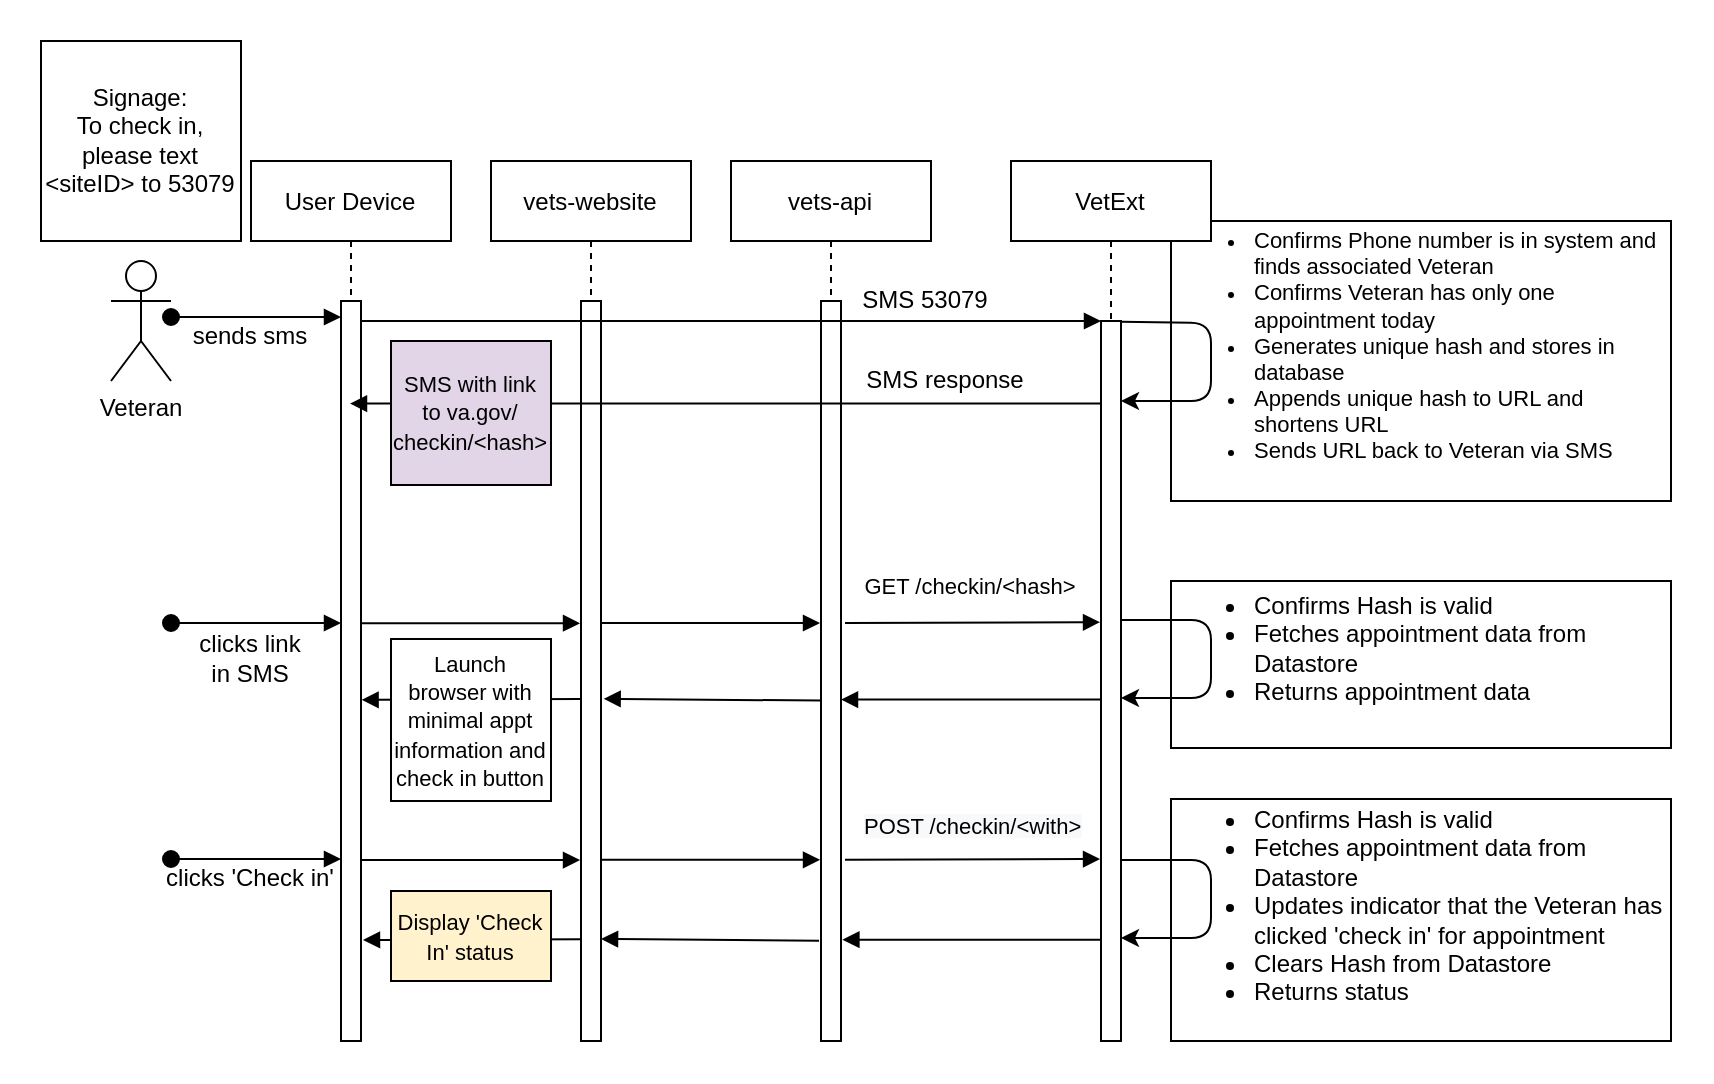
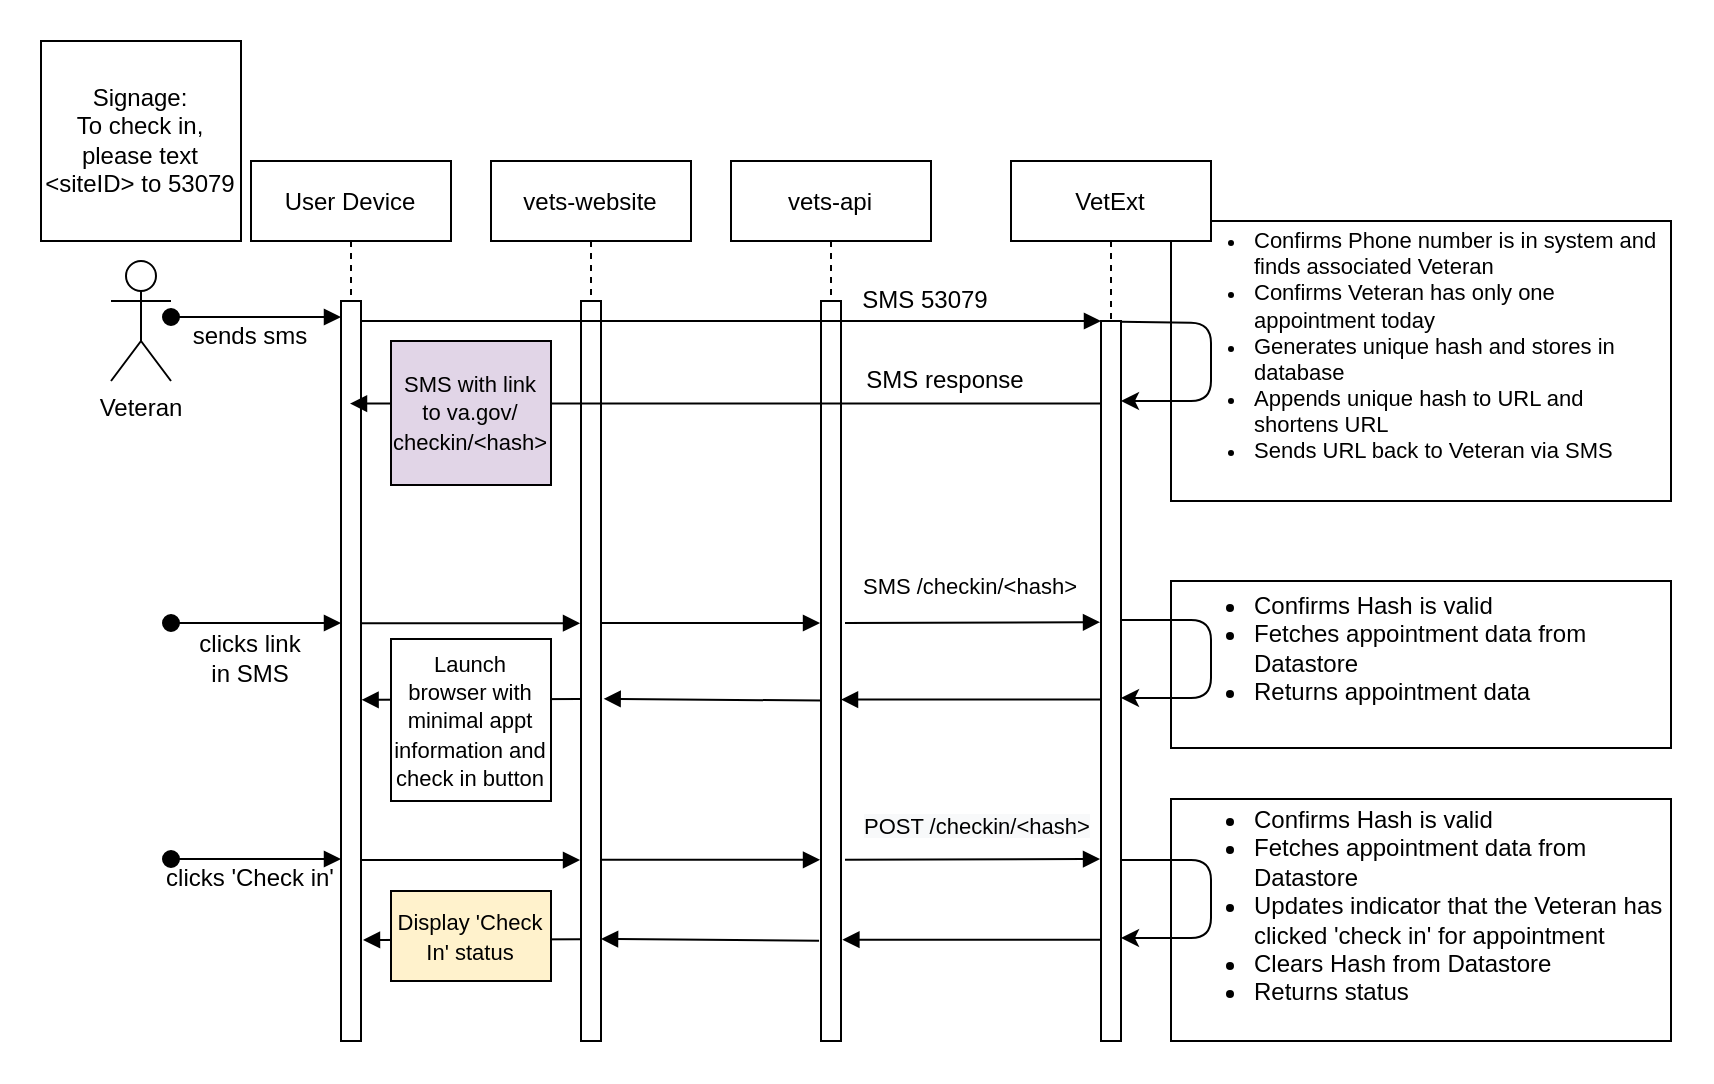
- <mxCell id="40" value="&lt;font style=&quot;font-size: 11px&quot;&gt;GET /checkin/&amp;lt;hash&amp;gt;&lt;/font&gt;" style="text;html=1;strokeColor=none;fillColor=none;align=center;verticalAlign=middle;whiteSpace=wrap;rounded=0;" vertex="1" parent="1"><mxGeometry x="430" y="283" width="110" height="20" as="geometry" /></mxCell>
+ <mxCell id="40" value="&lt;font style=&quot;font-size: 11px&quot;&gt;SMS /checkin/&amp;lt;hash&amp;gt;&lt;/font&gt;" style="text;html=1;strokeColor=none;fillColor=none;align=center;verticalAlign=middle;whiteSpace=wrap;rounded=0;" vertex="1" parent="1"><mxGeometry x="430" y="283" width="110" height="20" as="geometry" /></mxCell>
- <mxCell id="41" value="&lt;span style=&quot;color: rgb(0 , 0 , 0) ; font-family: &amp;#34;helvetica&amp;#34; ; font-size: 11px ; font-style: normal ; font-weight: 400 ; letter-spacing: normal ; text-align: center ; text-indent: 0px ; text-transform: none ; word-spacing: 0px ; background-color: rgb(248 , 249 , 250) ; display: inline ; float: none&quot;&gt;POST /checkin/&amp;lt;with&amp;gt;&lt;/span&gt;" style="text;whiteSpace=wrap;html=1;" vertex="1" parent="1"><mxGeometry x="430" y="399" width="130" height="30" as="geometry" /></mxCell>
+ <mxCell id="41" value="&lt;span style=&quot;color: rgb(0 , 0 , 0) ; font-family: &amp;#34;helvetica&amp;#34; ; font-size: 11px ; font-style: normal ; font-weight: 400 ; letter-spacing: normal ; text-align: center ; text-indent: 0px ; text-transform: none ; word-spacing: 0px ; background-color: rgb(248 , 249 , 250) ; display: inline ; float: none&quot;&gt;POST /checkin/&amp;lt;hash&amp;gt;&lt;/span&gt;" style="text;whiteSpace=wrap;html=1;" vertex="1" parent="1"><mxGeometry x="430" y="399" width="130" height="30" as="geometry" /></mxCell>
